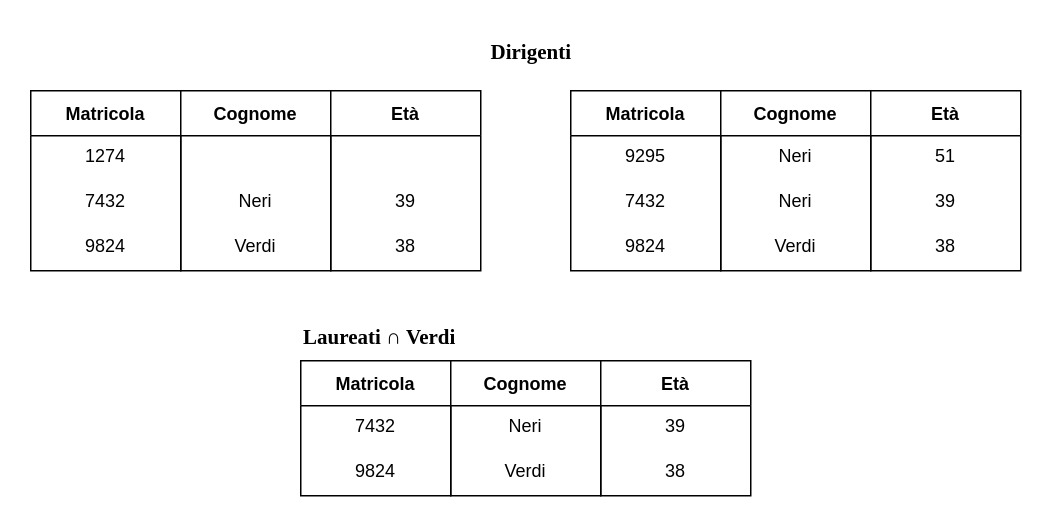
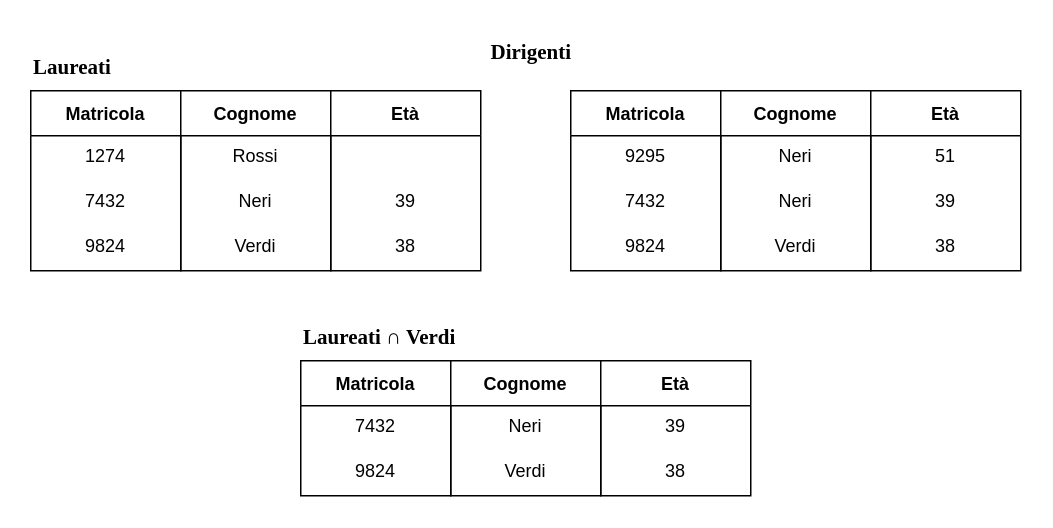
+ <mxCell id="13" value="Laureati" style="text;html=1;align=left;verticalAlign=middle;resizable=0;points=[];autosize=1;strokeColor=none;fillColor=none;fontStyle=1;fontFamily=Times New Roman;fontSize=14;" parent="1" vertex="1"><mxGeometry x="20" y="30" width="80" height="30" as="geometry" /></mxCell>
+ <mxCell id="7" value="Rossi" style="text;strokeColor=none;fillColor=none;spacingLeft=4;spacingRight=4;overflow=hidden;rotatable=0;points=[[0,0.5],[1,0.5]];portConstraint=eastwest;fontSize=12;align=center;" parent="6" vertex="1"><mxGeometry y="30" width="100" height="30" as="geometry" /></mxCell>
